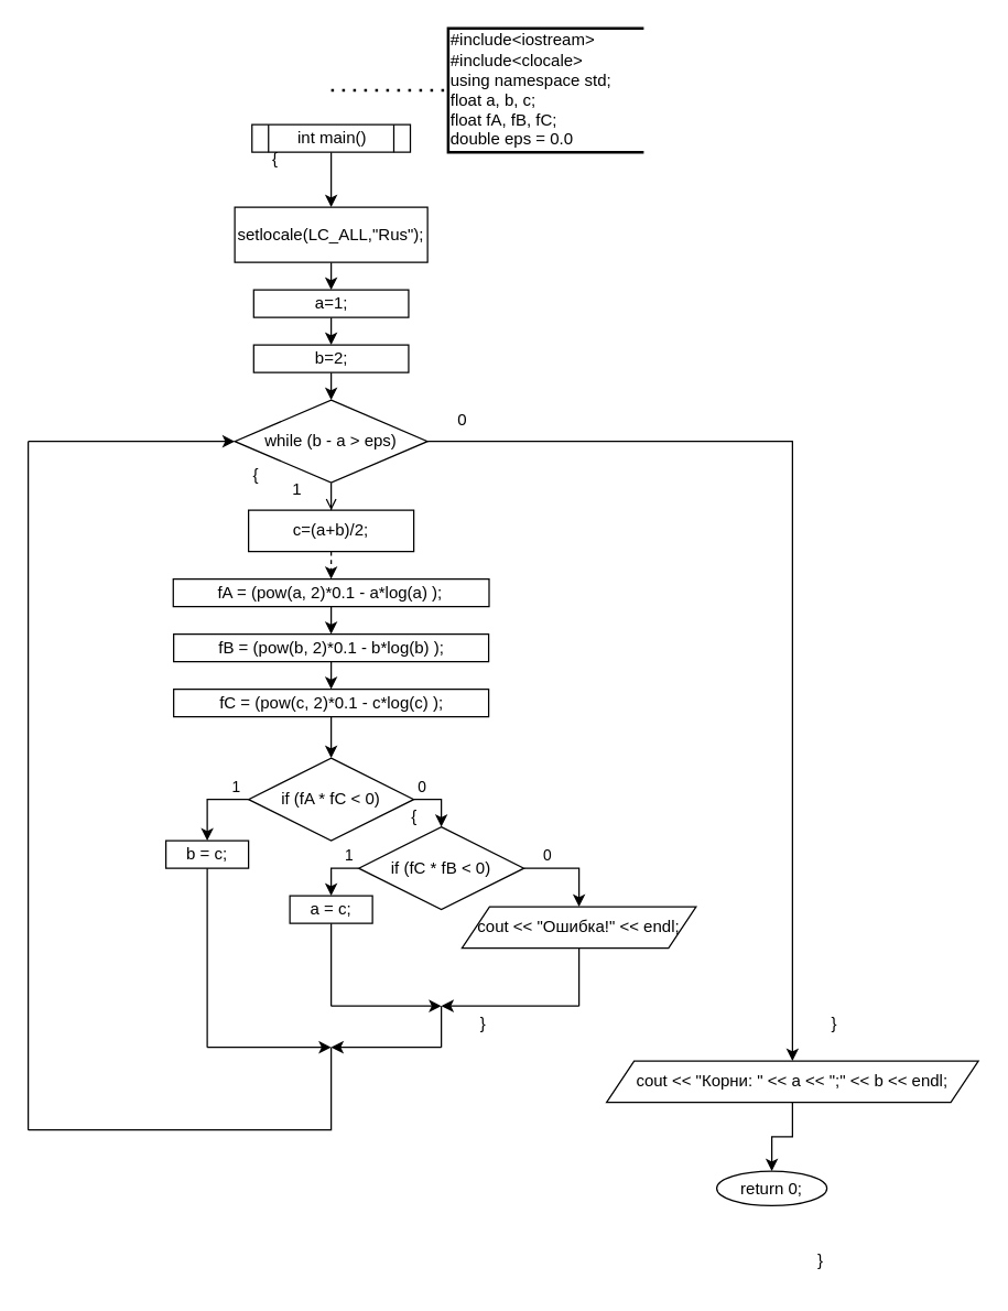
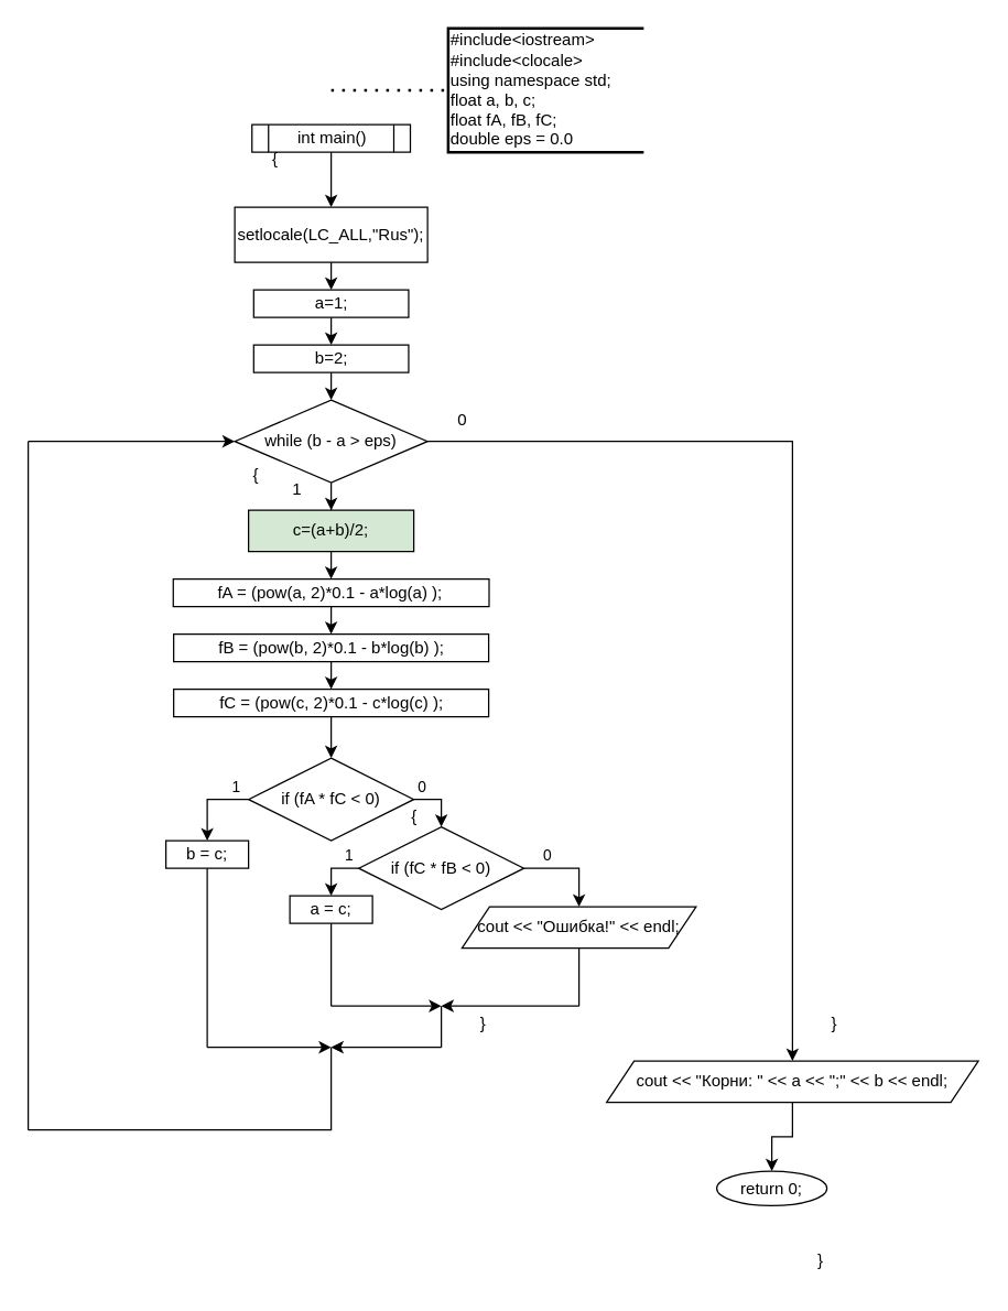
- <mxCell id="13" value="" style="edgeStyle=orthogonalEdgeStyle;rounded=0;orthogonalLoop=1;jettySize=auto;html=1;endArrow=open;" edge="1" parent="1" source="14" target="53"><mxGeometry relative="1" as="geometry" /></mxCell>
+ <mxCell id="13" value="" style="edgeStyle=orthogonalEdgeStyle;rounded=0;orthogonalLoop=1;jettySize=auto;html=1;" edge="1" parent="1" source="14" target="53"><mxGeometry relative="1" as="geometry" /></mxCell>
- <mxCell id="53" value="c=(a+b)/2;" style="rounded=0;whiteSpace=wrap;html=1;" vertex="1" parent="1"><mxGeometry x="180" y="370" width="120" height="30" as="geometry" /></mxCell>
+ <mxCell id="53" value="c=(a+b)/2;" style="rounded=0;whiteSpace=wrap;html=1;fillColor=#d5e8d4;" vertex="1" parent="1"><mxGeometry x="180" y="370" width="120" height="30" as="geometry" /></mxCell>
- <mxCell id="52" style="edgeStyle=orthogonalEdgeStyle;rounded=0;orthogonalLoop=1;jettySize=auto;html=1;exitX=0.5;exitY=1;exitDx=0;exitDy=0;entryX=0.5;entryY=0;entryDx=0;entryDy=0;dashed=1;" edge="1" parent="1" source="53" target="17"><mxGeometry relative="1" as="geometry" /></mxCell>
+ <mxCell id="52" style="edgeStyle=orthogonalEdgeStyle;rounded=0;orthogonalLoop=1;jettySize=auto;html=1;exitX=0.5;exitY=1;exitDx=0;exitDy=0;entryX=0.5;entryY=0;entryDx=0;entryDy=0;" edge="1" parent="1" source="53" target="17"><mxGeometry relative="1" as="geometry" /></mxCell>
